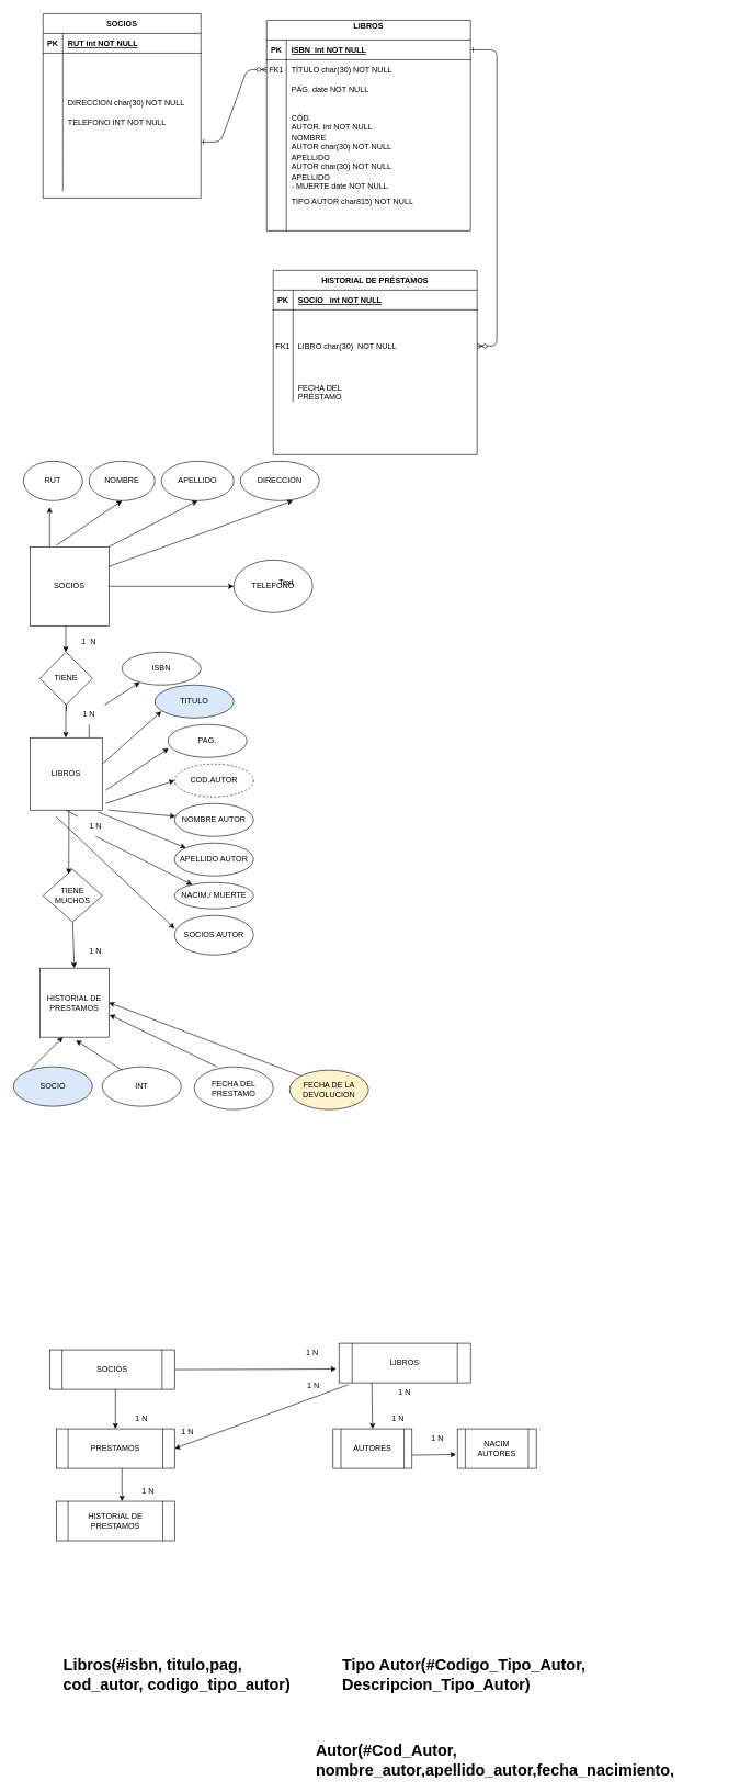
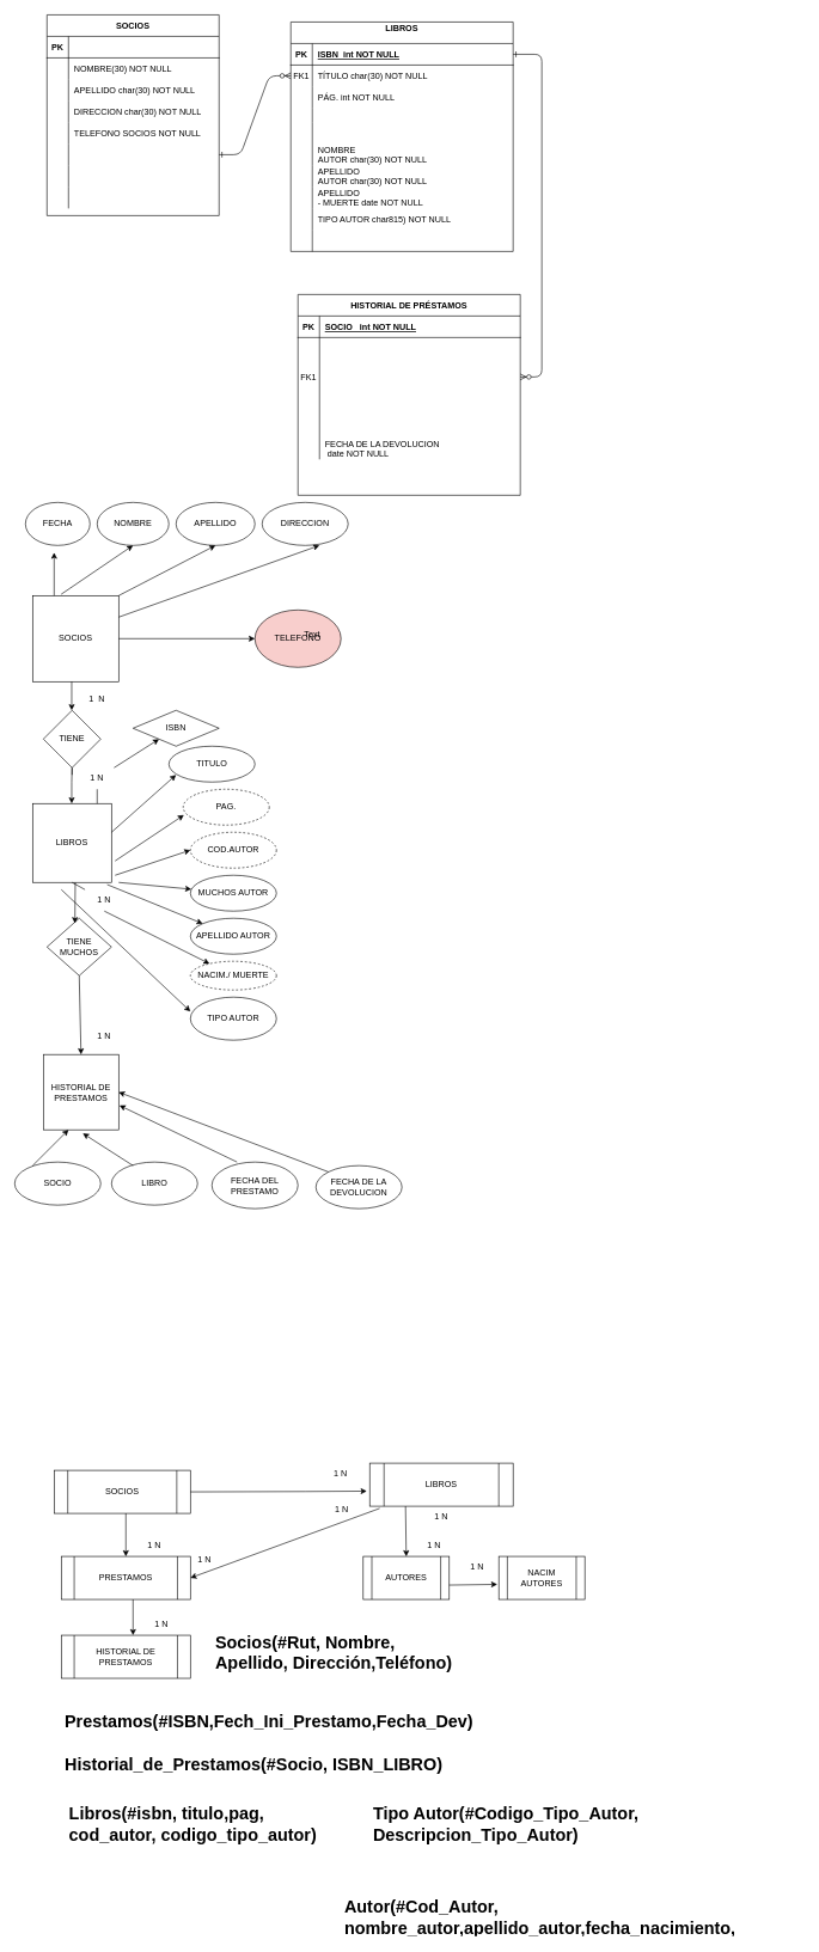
- <mxCell id="94" value="RUT int NOT NULL " style="shape=partialRectangle;overflow=hidden;connectable=0;fillColor=none;top=0;left=0;bottom=0;right=0;align=left;spacingLeft=6;fontStyle=5;" parent="92" vertex="1"><mxGeometry x="30" width="210" height="30" as="geometry"><mxRectangle width="210" height="30" as="alternateBounds" /></mxGeometry></mxCell>
+ <mxCell id="97" value="NOMBRE(30) NOT NULL" style="shape=partialRectangle;overflow=hidden;connectable=0;fillColor=none;top=0;left=0;bottom=0;right=0;align=left;spacingLeft=6;" parent="95" vertex="1"><mxGeometry x="30" width="210" height="30" as="geometry"><mxRectangle width="210" height="30" as="alternateBounds" /></mxGeometry></mxCell>
+ <mxCell id="100" value="APELLIDO char(30) NOT NULL" style="shape=partialRectangle;overflow=hidden;connectable=0;fillColor=none;top=0;left=0;bottom=0;right=0;align=left;spacingLeft=6;" parent="98" vertex="1"><mxGeometry x="30" width="210" height="30" as="geometry"><mxRectangle width="210" height="30" as="alternateBounds" /></mxGeometry></mxCell>
- <mxCell id="56" value="PÁG. date NOT NULL" style="shape=partialRectangle;overflow=hidden;connectable=0;fillColor=none;top=0;left=0;bottom=0;right=0;align=left;spacingLeft=6;" parent="54" vertex="1"><mxGeometry x="30" width="280" height="30" as="geometry"><mxRectangle width="280" height="30" as="alternateBounds" /></mxGeometry></mxCell>
+ <mxCell id="56" value="PÁG. int NOT NULL" style="shape=partialRectangle;overflow=hidden;connectable=0;fillColor=none;top=0;left=0;bottom=0;right=0;align=left;spacingLeft=6;" parent="54" vertex="1"><mxGeometry x="30" width="280" height="30" as="geometry"><mxRectangle width="280" height="30" as="alternateBounds" /></mxGeometry></mxCell>
- <mxCell id="62" value="CÓD.&#10;AUTOR. int NOT NULL" style="shape=partialRectangle;overflow=hidden;connectable=0;fillColor=none;top=0;left=0;bottom=0;right=0;align=left;spacingLeft=6;" parent="60" vertex="1"><mxGeometry x="30" width="280" height="30" as="geometry"><mxRectangle width="280" height="30" as="alternateBounds" /></mxGeometry></mxCell>
- <mxCell id="106" value="TELEFONO INT NOT NULL" style="shape=partialRectangle;overflow=hidden;connectable=0;fillColor=none;top=0;left=0;bottom=0;right=0;align=left;spacingLeft=6;" parent="104" vertex="1"><mxGeometry x="30" width="210" height="30" as="geometry"><mxRectangle width="210" height="30" as="alternateBounds" /></mxGeometry></mxCell>
+ <mxCell id="106" value="TELEFONO SOCIOS NOT NULL" style="shape=partialRectangle;overflow=hidden;connectable=0;fillColor=none;top=0;left=0;bottom=0;right=0;align=left;spacingLeft=6;" parent="104" vertex="1"><mxGeometry x="30" width="210" height="30" as="geometry"><mxRectangle width="210" height="30" as="alternateBounds" /></mxGeometry></mxCell>
- <mxCell id="84" value="LIBRO char(30)  NOT NULL" style="shape=partialRectangle;overflow=hidden;connectable=0;fillColor=none;top=0;left=0;bottom=0;right=0;align=left;spacingLeft=6;" parent="82" vertex="1"><mxGeometry x="30" width="280" height="110" as="geometry"><mxRectangle width="280" height="110" as="alternateBounds" /></mxGeometry></mxCell>
- <mxCell id="87" value="FECHA DEL&#10;PRÉSTAMO&#10; date NOT NULL" style="shape=partialRectangle;overflow=hidden;connectable=0;fillColor=none;top=0;left=0;bottom=0;right=0;align=left;spacingLeft=6;" parent="85" vertex="1"><mxGeometry x="30" width="280" height="30" as="geometry"><mxRectangle width="280" height="30" as="alternateBounds" /></mxGeometry></mxCell>
+ <mxCell id="90" value="FECHA DE LA DEVOLUCION&#10; date NOT NULL" style="shape=partialRectangle;overflow=hidden;connectable=0;fillColor=none;top=0;left=0;bottom=0;right=0;align=left;spacingLeft=6;" parent="88" vertex="1"><mxGeometry x="30" width="280" height="30" as="geometry"><mxRectangle width="280" height="30" as="alternateBounds" /></mxGeometry></mxCell>
- <mxCell id="3" value="RUT" style="ellipse;whiteSpace=wrap;html=1;" parent="1" vertex="1"><mxGeometry x="35" y="700" width="90" height="60" as="geometry" /></mxCell>
+ <mxCell id="3" value="FECHA" style="ellipse;whiteSpace=wrap;html=1;" parent="1" vertex="1"><mxGeometry x="35" y="700" width="90" height="60" as="geometry" /></mxCell>
- <mxCell id="11" value="TELEFONO" style="ellipse;whiteSpace=wrap;html=1;" parent="1" vertex="1"><mxGeometry x="355" y="850" width="120" height="80" as="geometry" /></mxCell>
+ <mxCell id="11" value="TELEFONO" style="ellipse;whiteSpace=wrap;html=1;fillColor=#f8cecc;" parent="1" vertex="1"><mxGeometry x="355" y="850" width="120" height="80" as="geometry" /></mxCell>
- <mxCell id="14" value="ISBN" style="ellipse;whiteSpace=wrap;html=1;" parent="1" vertex="1"><mxGeometry x="185" y="990" width="120" height="50" as="geometry" /></mxCell>
+ <mxCell id="14" value="ISBN" style="rhombus;whiteSpace=wrap;html=1;" parent="1" vertex="1"><mxGeometry x="185" y="990" width="120" height="50" as="geometry" /></mxCell>
- <mxCell id="16" value="TITULO" style="ellipse;whiteSpace=wrap;html=1;fillColor=#dae8fc;" parent="1" vertex="1"><mxGeometry x="235" y="1040" width="120" height="50" as="geometry" /></mxCell>
+ <mxCell id="16" value="TITULO" style="ellipse;whiteSpace=wrap;html=1;" parent="1" vertex="1"><mxGeometry x="235" y="1040" width="120" height="50" as="geometry" /></mxCell>
- <mxCell id="18" value="PAG." style="ellipse;whiteSpace=wrap;html=1;" parent="1" vertex="1"><mxGeometry x="255" y="1100" width="120" height="50" as="geometry" /></mxCell>
+ <mxCell id="18" value="PAG." style="ellipse;whiteSpace=wrap;html=1;dashed=1;" parent="1" vertex="1"><mxGeometry x="255" y="1100" width="120" height="50" as="geometry" /></mxCell>
- <mxCell id="22" value="NOMBRE AUTOR" style="ellipse;whiteSpace=wrap;html=1;" parent="1" vertex="1"><mxGeometry x="265" y="1220" width="120" height="50" as="geometry" /></mxCell>
+ <mxCell id="22" value="MUCHOS AUTOR" style="ellipse;whiteSpace=wrap;html=1;" parent="1" vertex="1"><mxGeometry x="265" y="1220" width="120" height="50" as="geometry" /></mxCell>
- <mxCell id="39" value="TIENE MUCHOS" style="rhombus;whiteSpace=wrap;html=1;" parent="1" vertex="1"><mxGeometry x="65" y="1320" width="90" height="80" as="geometry" /></mxCell>
+ <mxCell id="39" value="TIENE MUCHOS" style="rhombus;whiteSpace=wrap;html=1;" parent="1" vertex="1"><mxGeometry x="65" y="1280" width="90" height="80" as="geometry" /></mxCell>
- <mxCell id="25" value="NACIM./ MUERTE" style="ellipse;whiteSpace=wrap;html=1;" parent="1" vertex="1"><mxGeometry x="265" y="1340" width="120" height="40" as="geometry" /></mxCell>
+ <mxCell id="25" value="NACIM./ MUERTE" style="ellipse;whiteSpace=wrap;html=1;dashed=1;" parent="1" vertex="1"><mxGeometry x="265" y="1340" width="120" height="40" as="geometry" /></mxCell>
- <mxCell id="37" value="SOCIOS AUTOR" style="ellipse;whiteSpace=wrap;html=1;" parent="1" vertex="1"><mxGeometry x="265" y="1390" width="120" height="60" as="geometry" /></mxCell>
+ <mxCell id="37" value="TIPO AUTOR" style="ellipse;whiteSpace=wrap;html=1;" parent="1" vertex="1"><mxGeometry x="265" y="1390" width="120" height="60" as="geometry" /></mxCell>
- <mxCell id="28" value="SOCIO" style="ellipse;whiteSpace=wrap;html=1;fillColor=#dae8fc;" parent="1" vertex="1"><mxGeometry x="20" y="1620" width="120" height="60" as="geometry" /></mxCell>
+ <mxCell id="28" value="SOCIO" style="ellipse;whiteSpace=wrap;html=1;" parent="1" vertex="1"><mxGeometry x="20" y="1620" width="120" height="60" as="geometry" /></mxCell>
- <mxCell id="29" value="INT" style="ellipse;whiteSpace=wrap;html=1;" parent="1" vertex="1"><mxGeometry x="155" y="1620" width="120" height="60" as="geometry" /></mxCell>
+ <mxCell id="29" value="LIBRO" style="ellipse;whiteSpace=wrap;html=1;" parent="1" vertex="1"><mxGeometry x="155" y="1620" width="120" height="60" as="geometry" /></mxCell>
- <mxCell id="31" value="FECHA DE LA DEVOLUCION" style="ellipse;whiteSpace=wrap;html=1;fillColor=#fff2cc;" parent="1" vertex="1"><mxGeometry x="440" y="1625" width="120" height="60" as="geometry" /></mxCell>
+ <mxCell id="31" value="FECHA DE LA DEVOLUCION" style="ellipse;whiteSpace=wrap;html=1;" parent="1" vertex="1"><mxGeometry x="440" y="1625" width="120" height="60" as="geometry" /></mxCell>
+ <mxCell id="124" value="&lt;h1&gt;Socios(#Rut, Nombre, Apellido, Dirección,Teléfono)&lt;/h1&gt;&lt;br&gt;&lt;p&gt;&lt;br&gt;&lt;/p&gt;" style="text;html=1;strokeColor=none;fillColor=none;spacing=5;spacingTop=-20;whiteSpace=wrap;overflow=hidden;rounded=0;" parent="1" vertex="1"><mxGeometry x="295" y="2270" width="362" height="80" as="geometry" /></mxCell>
+ <mxCell id="128" value="&lt;h1&gt;Prestamos(#ISBN,Fech_Ini_Prestamo,Fecha_Dev)&lt;/h1&gt;" style="text;html=1;strokeColor=none;fillColor=none;spacing=5;spacingTop=-20;whiteSpace=wrap;overflow=hidden;rounded=0;" parent="1" vertex="1"><mxGeometry x="85" y="2380" width="604" height="40" as="geometry" /></mxCell>
+ <mxCell id="127" value="&lt;h1&gt;Historial_de_Prestamos(#Socio, ISBN_LIBRO)&lt;/h1&gt;" style="text;html=1;strokeColor=none;fillColor=none;spacing=5;spacingTop=-20;whiteSpace=wrap;overflow=hidden;rounded=0;" parent="1" vertex="1"><mxGeometry x="85" y="2440" width="595" height="70" as="geometry" /></mxCell>
